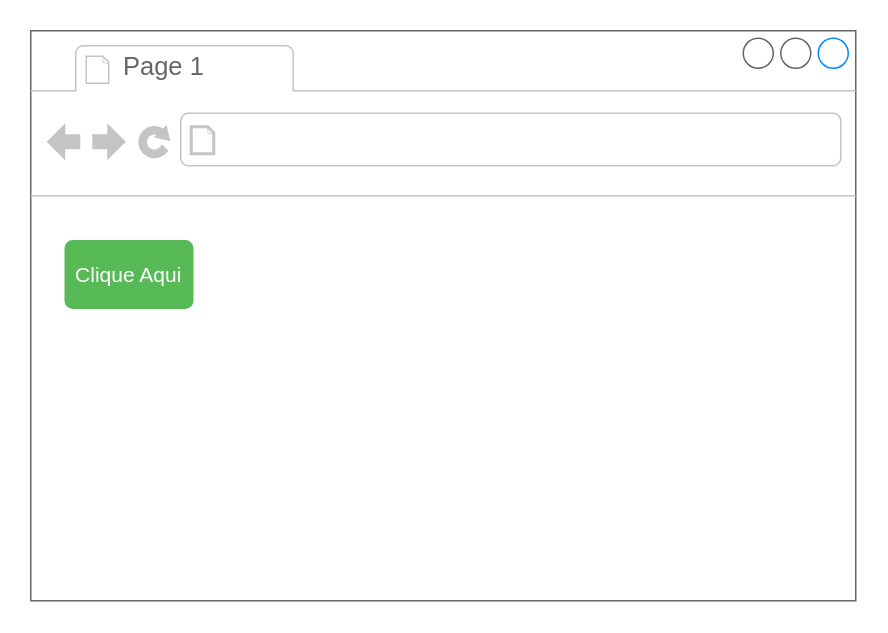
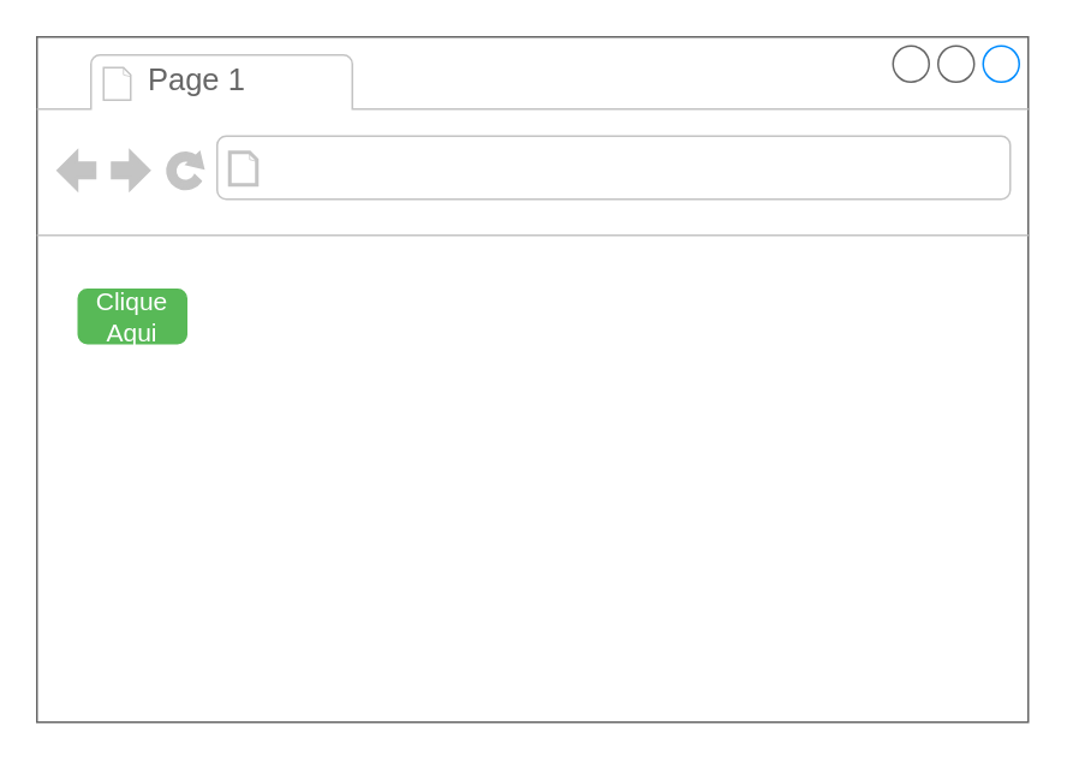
- <mxCell id="4" value="Clique Aqui" style="html=1;shadow=0;dashed=0;shape=mxgraph.bootstrap.rrect;rSize=5;fillColor=#58B957;align=center;strokeColor=#58B957;fontColor=#ffffff;fontSize=14;whiteSpace=wrap;" vertex="1" parent="2"><mxGeometry x="23" y="140" width="85" height="45" as="geometry" /></mxCell>
+ <mxCell id="4" value="Clique Aqui" style="html=1;shadow=0;dashed=0;shape=mxgraph.bootstrap.rrect;rSize=5;fillColor=#58B957;align=center;strokeColor=#58B957;fontColor=#ffffff;fontSize=14;whiteSpace=wrap;" vertex="1" parent="2"><mxGeometry x="23" y="140" width="60" height="30" as="geometry" /></mxCell>
